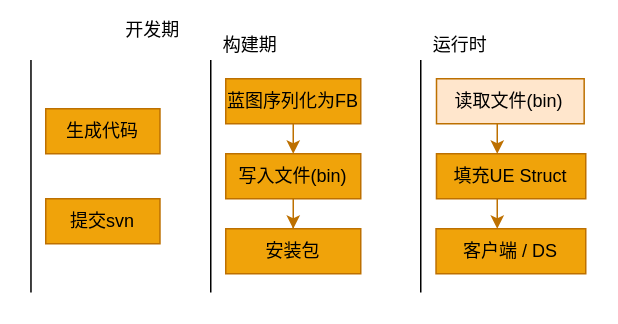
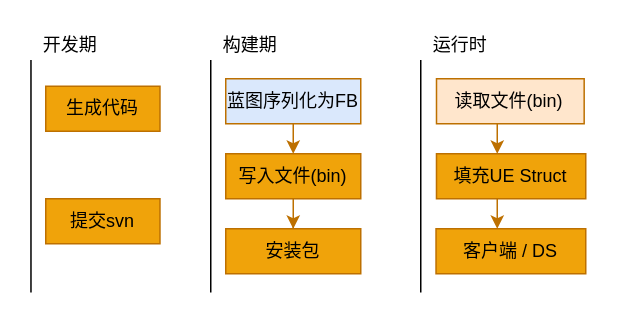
- <mxCell id="15" value="开发期" style="text;html=1;align=center;verticalAlign=middle;resizable=0;points=[];autosize=1;" parent="1" vertex="1"><mxGeometry x="76.15" y="10" width="50" height="20" as="geometry" /></mxCell>
+ <mxCell id="15" value="开发期" style="text;html=1;align=center;verticalAlign=middle;resizable=0;points=[];autosize=1;" parent="1" vertex="1"><mxGeometry x="21.15" y="20" width="50" height="20" as="geometry" /></mxCell>
- <mxCell id="5" value="&lt;font color=&quot;#000000&quot;&gt;蓝图序列化为FB&lt;/font&gt;" style="rounded=0;whiteSpace=wrap;html=1;fillColor=#f0a30a;strokeColor=#BD7000;fontColor=#FFFFFF;" parent="1" vertex="1"><mxGeometry x="150" y="52" width="90" height="30" as="geometry" /></mxCell>
+ <mxCell id="5" value="&lt;font color=&quot;#000000&quot;&gt;蓝图序列化为FB&lt;/font&gt;" style="rounded=0;whiteSpace=wrap;html=1;fillColor=#dae8fc;strokeColor=#BD7000;fontColor=#FFFFFF;" parent="1" vertex="1"><mxGeometry x="150" y="52" width="90" height="30" as="geometry" /></mxCell>
- <mxCell id="9" value="&lt;font color=&quot;#000000&quot;&gt;生成代码&lt;/font&gt;" style="rounded=0;whiteSpace=wrap;html=1;fillColor=#f0a30a;strokeColor=#BD7000;fontColor=#FFFFFF;" parent="1" vertex="1"><mxGeometry x="29.998" y="72" width="76.152" height="30" as="geometry" /></mxCell>
+ <mxCell id="9" value="&lt;font color=&quot;#000000&quot;&gt;生成代码&lt;/font&gt;" style="rounded=0;whiteSpace=wrap;html=1;fillColor=#f0a30a;strokeColor=#BD7000;fontColor=#FFFFFF;" parent="1" vertex="1"><mxGeometry x="29.998" y="57" width="76.152" height="30" as="geometry" /></mxCell>
